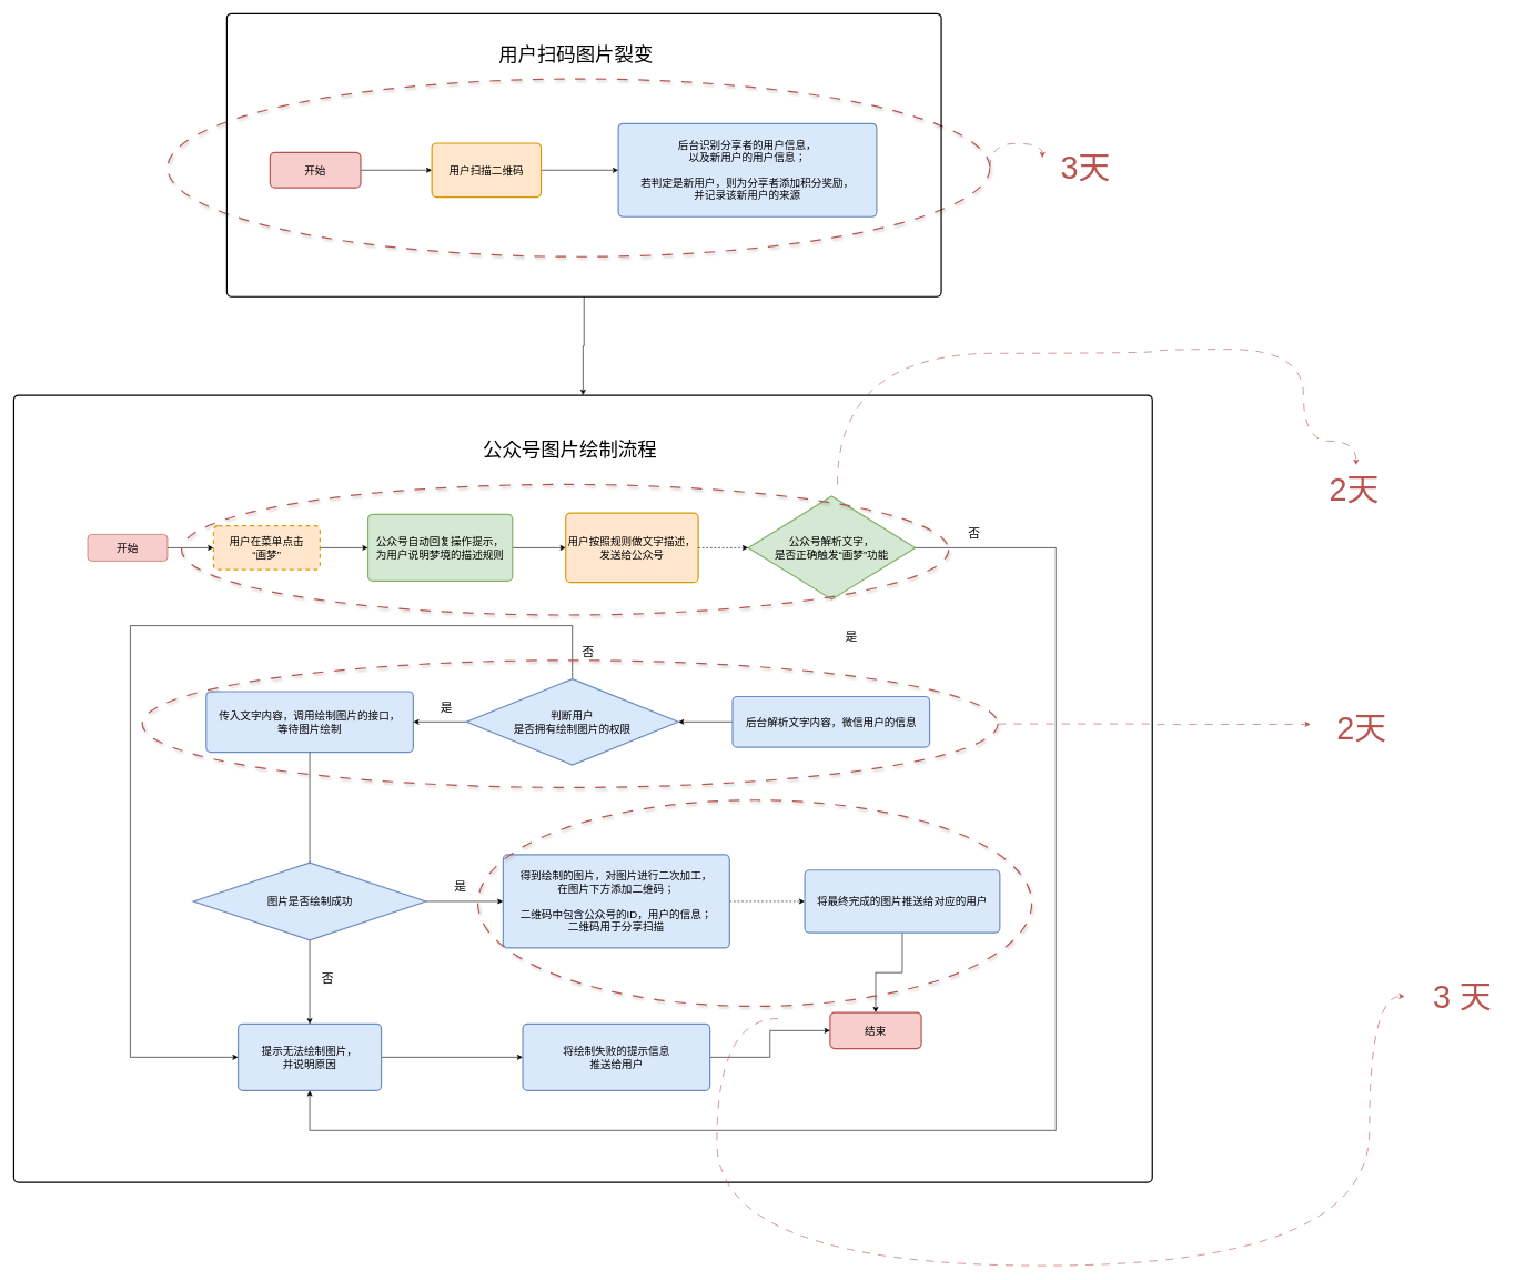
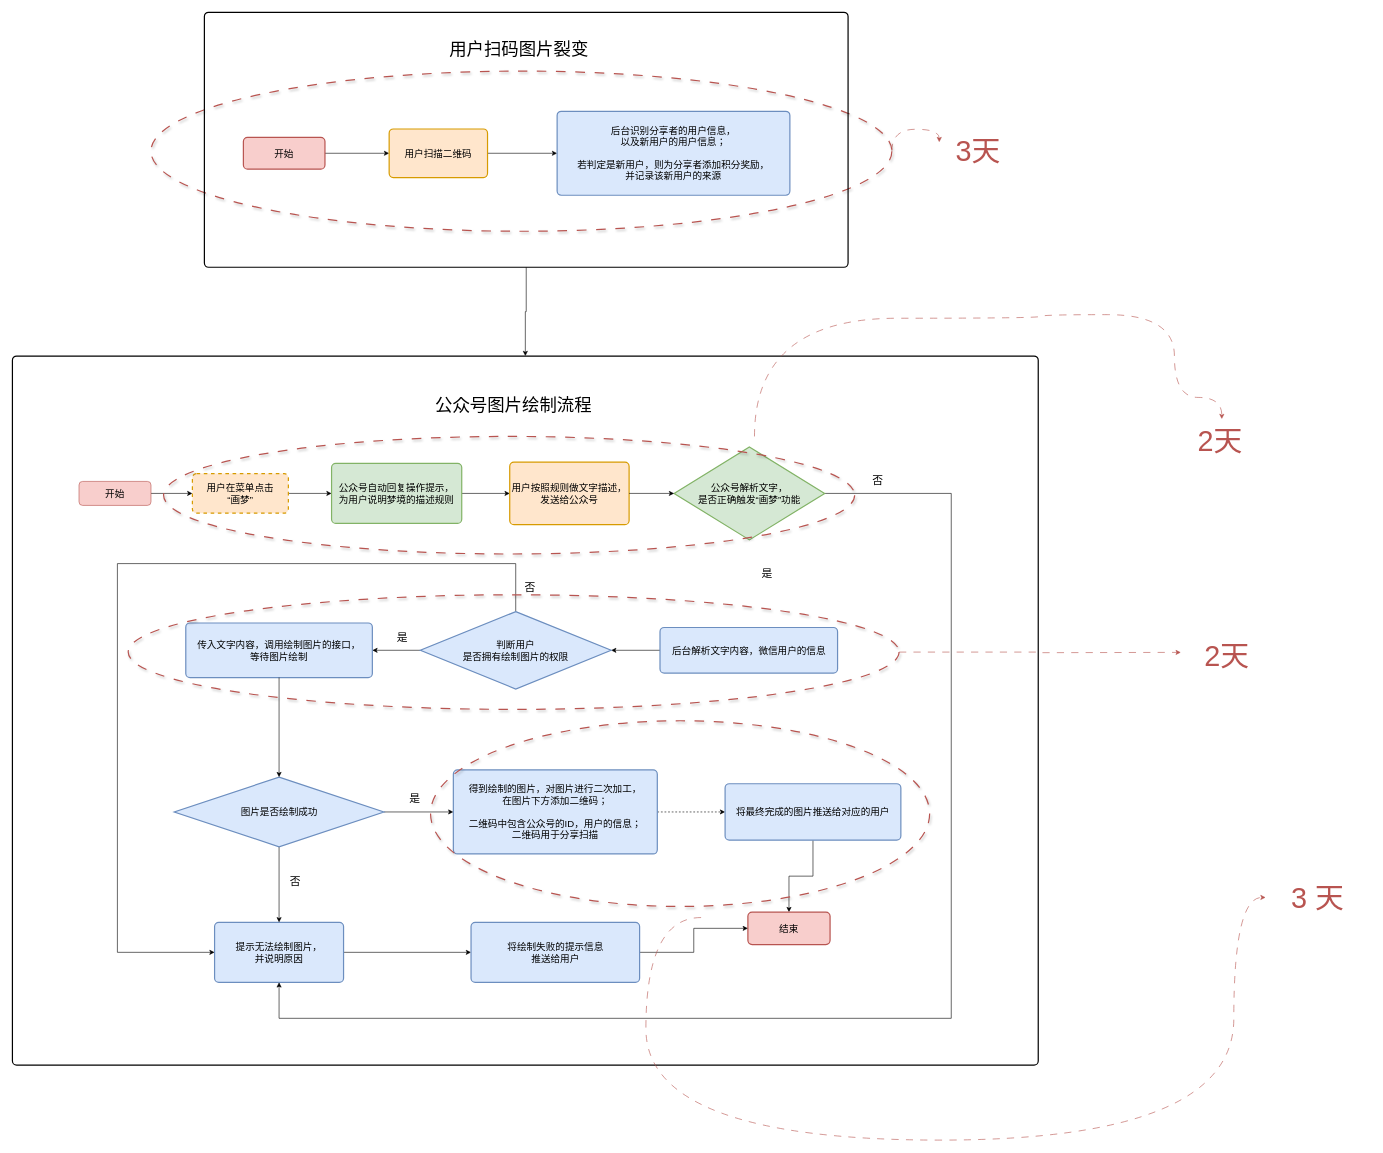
- <mxCell id="36" style="edgeStyle=orthogonalEdgeStyle;rounded=0;orthogonalLoop=1;jettySize=auto;html=1;exitX=1;exitY=0.5;exitDx=0;exitDy=0;entryX=0;entryY=0.5;entryDx=0;entryDy=0;entryPerimeter=0;dashed=1;" edge="1" parent="1" source="13" target="15"><mxGeometry relative="1" as="geometry" /></mxCell>
+ <mxCell id="36" style="edgeStyle=orthogonalEdgeStyle;rounded=0;orthogonalLoop=1;jettySize=auto;html=1;exitX=1;exitY=0.5;exitDx=0;exitDy=0;entryX=0;entryY=0.5;entryDx=0;entryDy=0;entryPerimeter=0;" edge="1" parent="1" source="13" target="15"><mxGeometry relative="1" as="geometry" /></mxCell>
- <mxCell id="37" style="edgeStyle=orthogonalEdgeStyle;rounded=0;orthogonalLoop=1;jettySize=auto;html=1;exitX=0.5;exitY=1;exitDx=0;exitDy=0;entryX=0.5;entryY=0;entryDx=0;entryDy=0;entryPerimeter=0;endArrow=none;" edge="1" parent="1" source="26" target="25"><mxGeometry relative="1" as="geometry" /></mxCell>
+ <mxCell id="37" style="edgeStyle=orthogonalEdgeStyle;rounded=0;orthogonalLoop=1;jettySize=auto;html=1;exitX=0.5;exitY=1;exitDx=0;exitDy=0;entryX=0.5;entryY=0;entryDx=0;entryDy=0;entryPerimeter=0;" edge="1" parent="1" source="26" target="25"><mxGeometry relative="1" as="geometry" /></mxCell>
